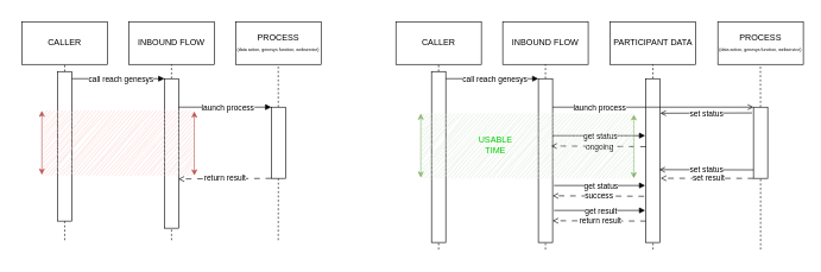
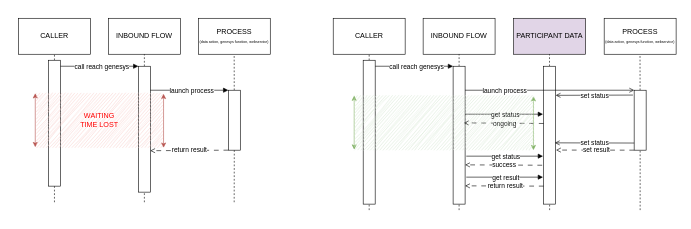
- <mxCell id="42" value="PARTICIPANT DATA" style="rounded=0;whiteSpace=wrap;html=1;" vertex="1" parent="1"><mxGeometry x="856" y="30" width="120" height="60" as="geometry" /></mxCell>
+ <mxCell id="42" value="PARTICIPANT DATA" style="rounded=0;whiteSpace=wrap;html=1;fillColor=#e1d5e7;" vertex="1" parent="1"><mxGeometry x="856" y="30" width="120" height="60" as="geometry" /></mxCell>
+ <mxCell id="25" value="WAITING TIME LOST" style="text;html=1;align=center;verticalAlign=middle;whiteSpace=wrap;rounded=0;fillColor=none;fontColor=#FF0000;strokeColor=none;" vertex="1" parent="1"><mxGeometry y="185" width="70" height="30" as="geometry" x="130" /></mxCell>
- <mxCell id="67" value="USABLE TIME" style="text;html=1;align=center;verticalAlign=middle;whiteSpace=wrap;rounded=0;fillColor=none;strokeColor=none;fontColor=#00CC00;" vertex="1" parent="1"><mxGeometry x="660" y="189" width="70" height="30" as="geometry" /></mxCell>
